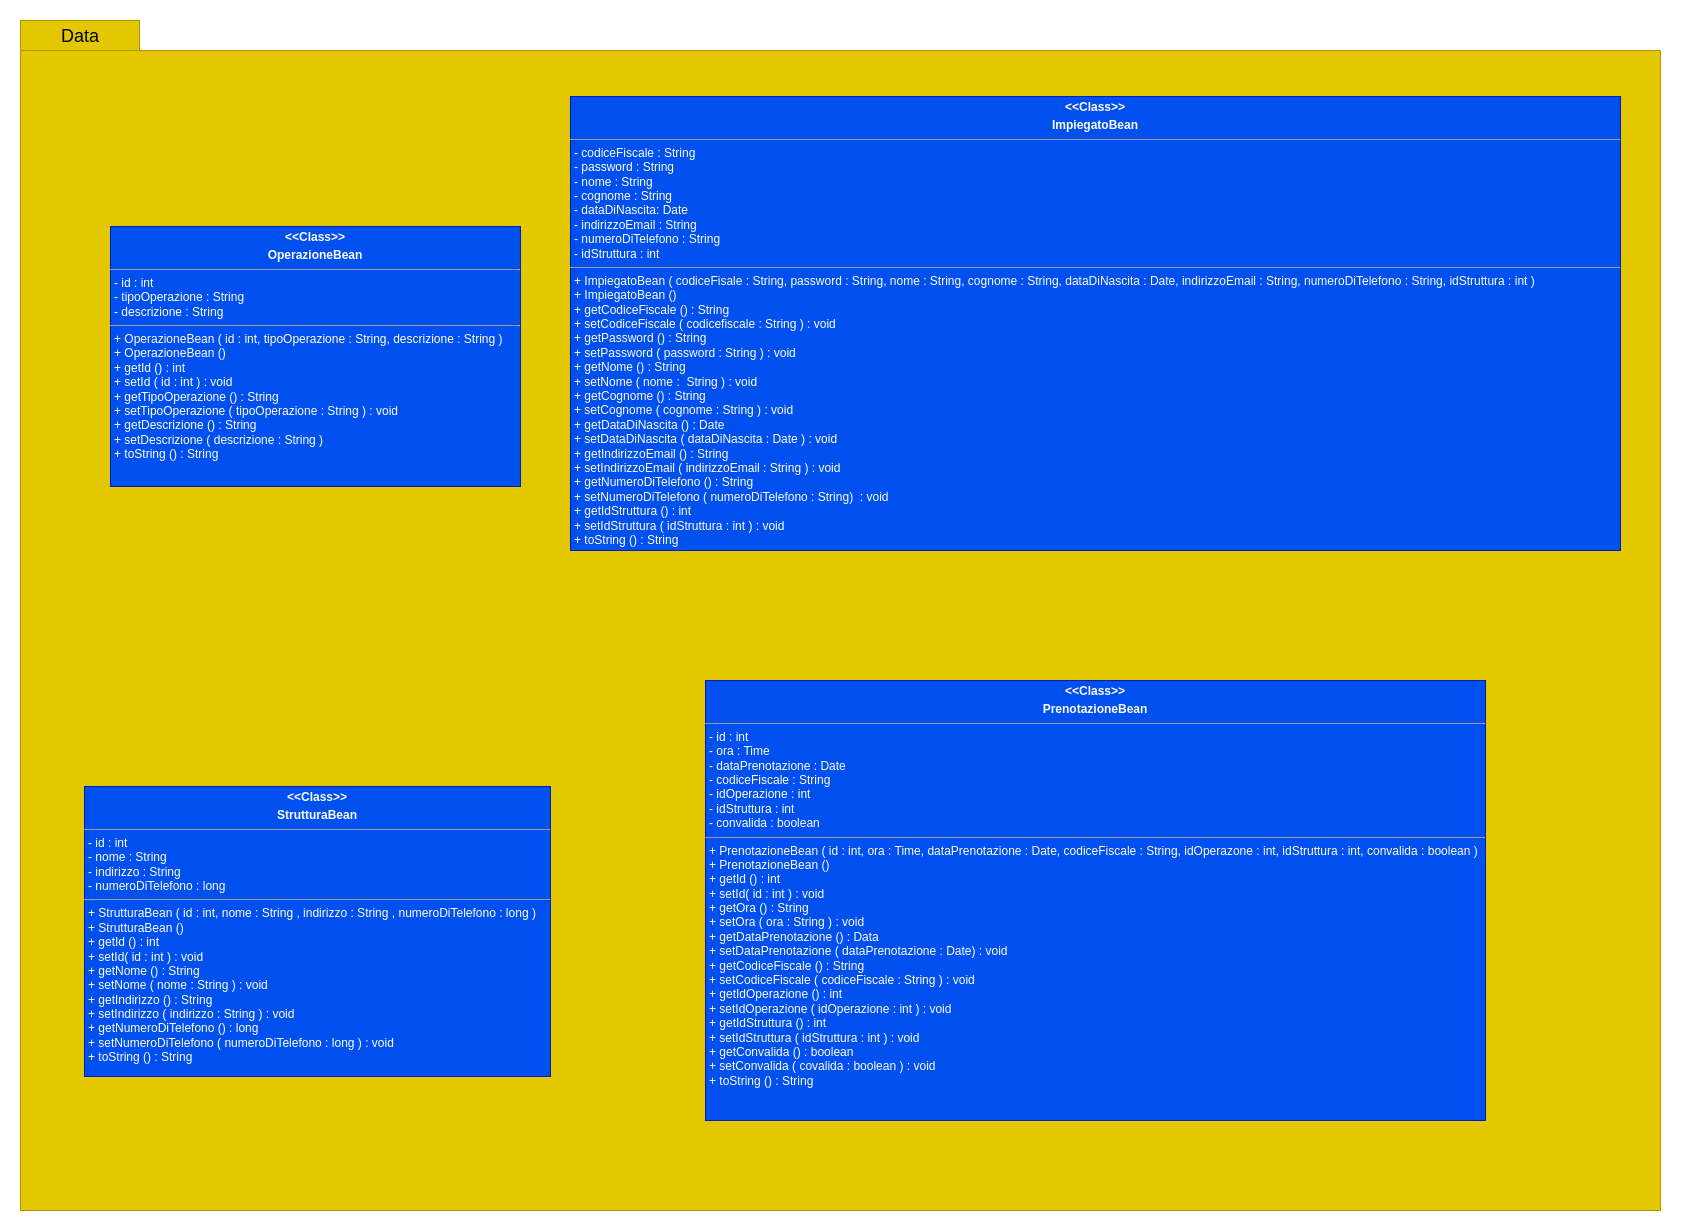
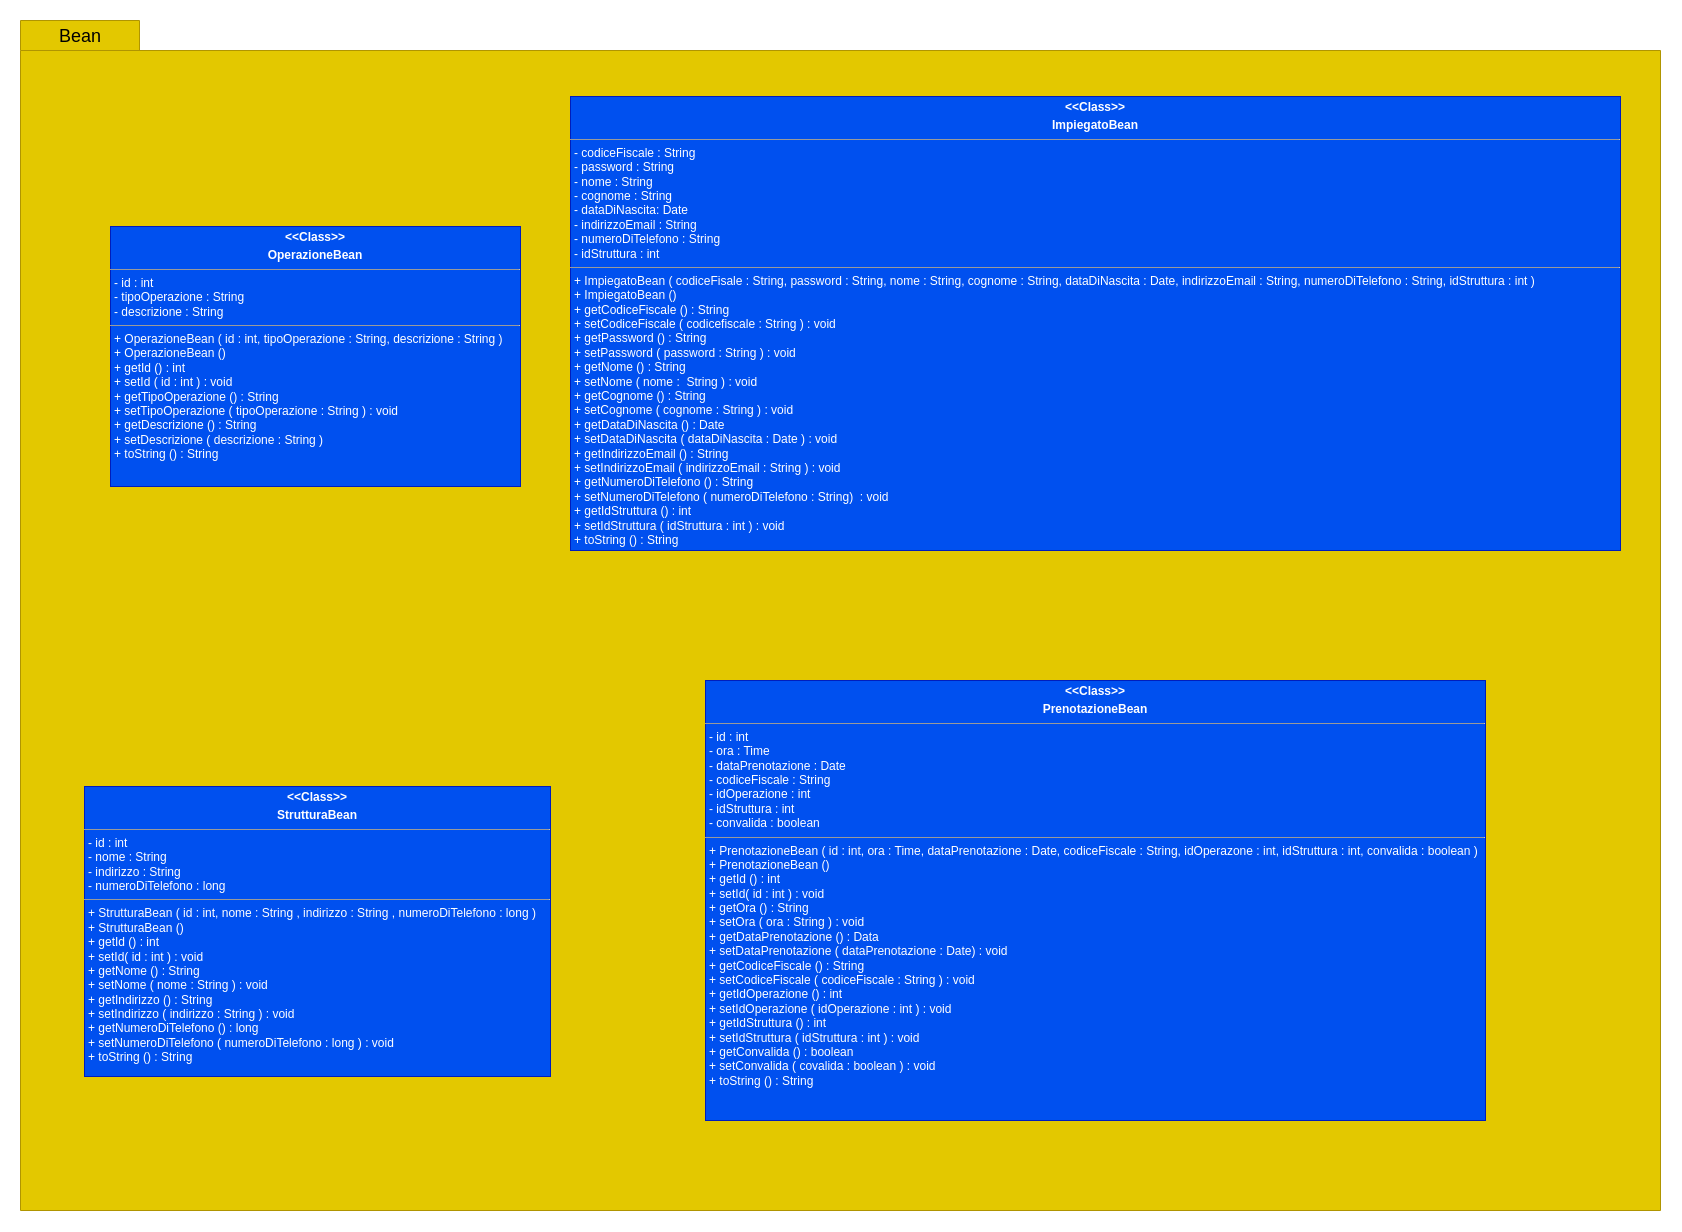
- <mxCell id="3" value="&lt;font style=&quot;font-size: 18px&quot;&gt;Data&lt;/font&gt;" style="text;html=1;strokeColor=none;fillColor=none;align=center;verticalAlign=middle;whiteSpace=wrap;rounded=0;" parent="1" vertex="1"><mxGeometry x="60" y="26" width="40" height="20" as="geometry" /></mxCell>
+ <mxCell id="3" value="&lt;font style=&quot;font-size: 18px&quot;&gt;Bean&lt;/font&gt;" style="text;html=1;strokeColor=none;fillColor=none;align=center;verticalAlign=middle;whiteSpace=wrap;rounded=0;" parent="1" vertex="1"><mxGeometry x="60" y="26" width="40" height="20" as="geometry" /></mxCell>
